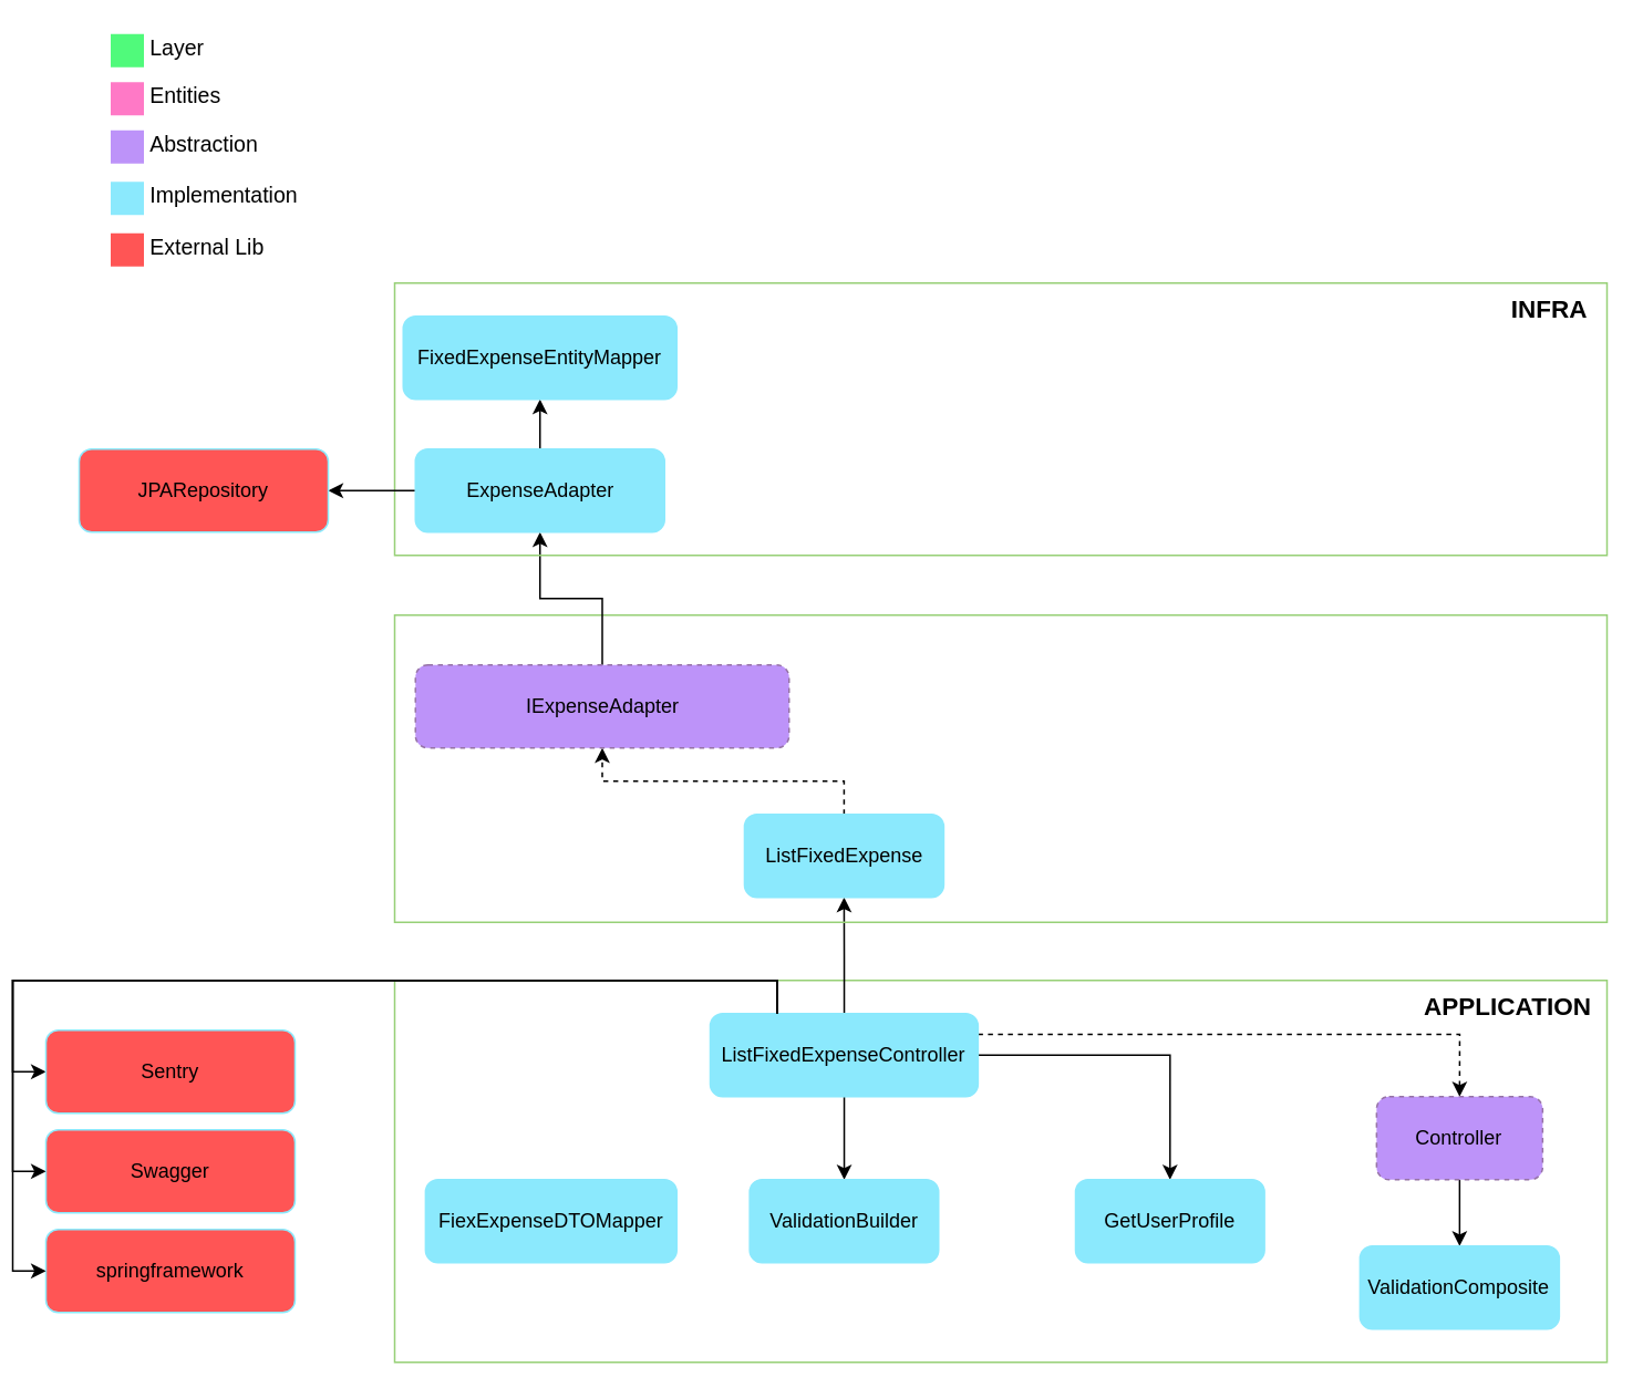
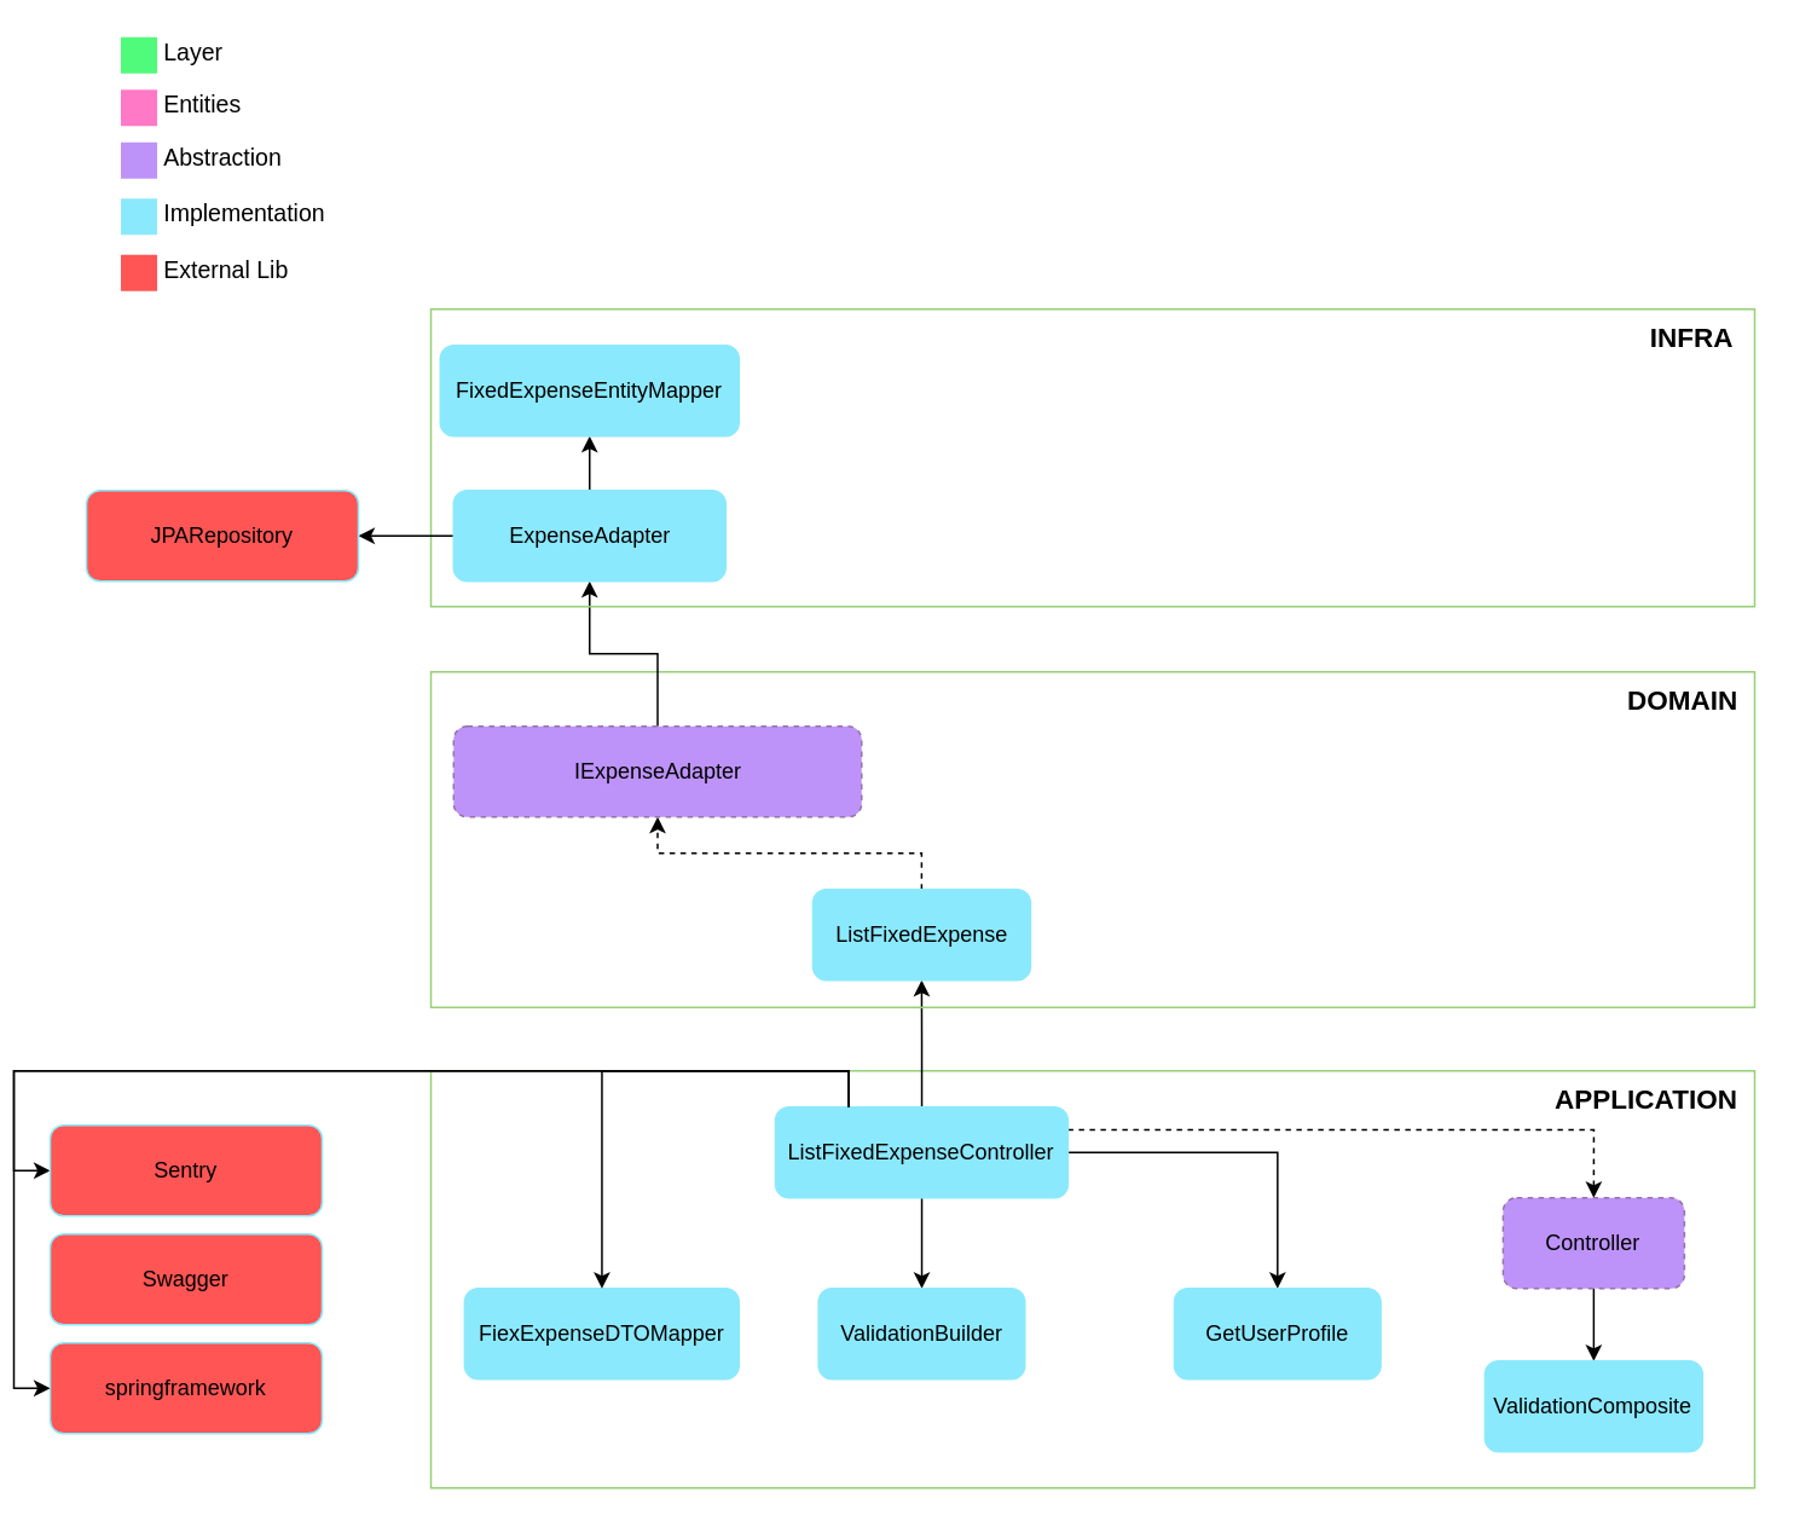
+ <mxCell id="10" value="&lt;span style=&quot;font-size: 15px;&quot;&gt;&lt;b&gt;DOMAIN&lt;/b&gt;&lt;/span&gt;" style="text;html=1;align=center;verticalAlign=middle;resizable=0;points=[];autosize=1;strokeColor=none;fillColor=none;" parent="1" vertex="1"><mxGeometry x="880" y="370" width="80" height="30" as="geometry" /></mxCell>
- <mxCell id="44" value="" style="edgeStyle=orthogonalEdgeStyle;rounded=0;orthogonalLoop=1;jettySize=auto;html=1;entryX=0;entryY=0.5;entryDx=0;entryDy=0;exitX=0.25;exitY=0;exitDx=0;exitDy=0;" edge="1" parent="1" source="7" target="42"><mxGeometry relative="1" as="geometry"><mxPoint x="470" y="620" as="sourcePoint" /><mxPoint x="30" y="655" as="targetPoint" /></mxGeometry></mxCell>
+ <mxCell id="44" value="" style="edgeStyle=orthogonalEdgeStyle;rounded=0;orthogonalLoop=1;jettySize=auto;html=1;exitX=0.25;exitY=0;exitDx=0;exitDy=0;" edge="1" parent="1" source="7" target="38"><mxGeometry relative="1" as="geometry"><mxPoint x="470" y="620" as="sourcePoint" /><mxPoint x="30" y="655" as="targetPoint" /></mxGeometry></mxCell>
